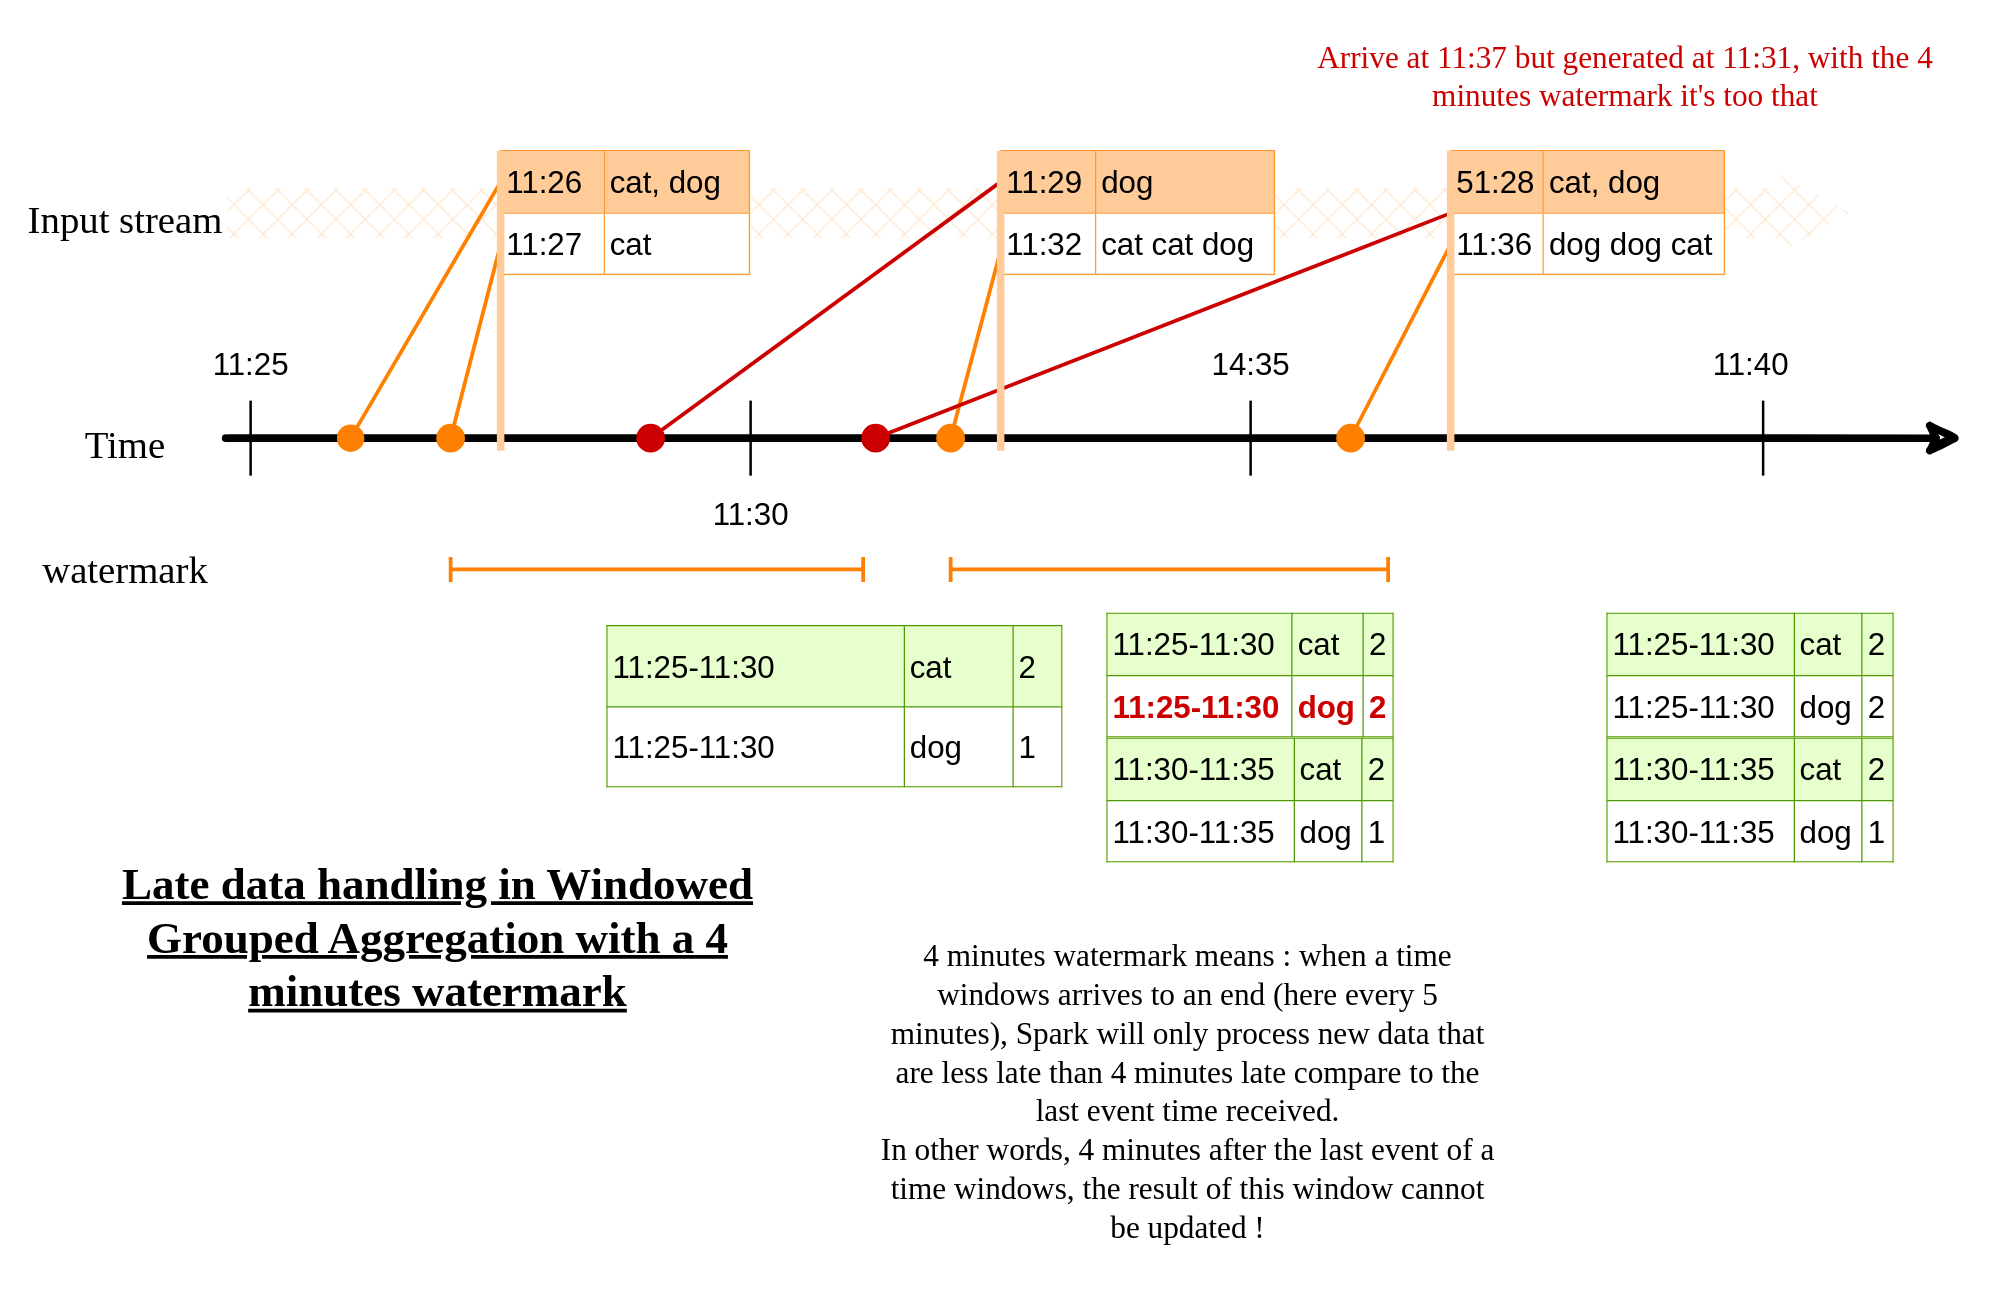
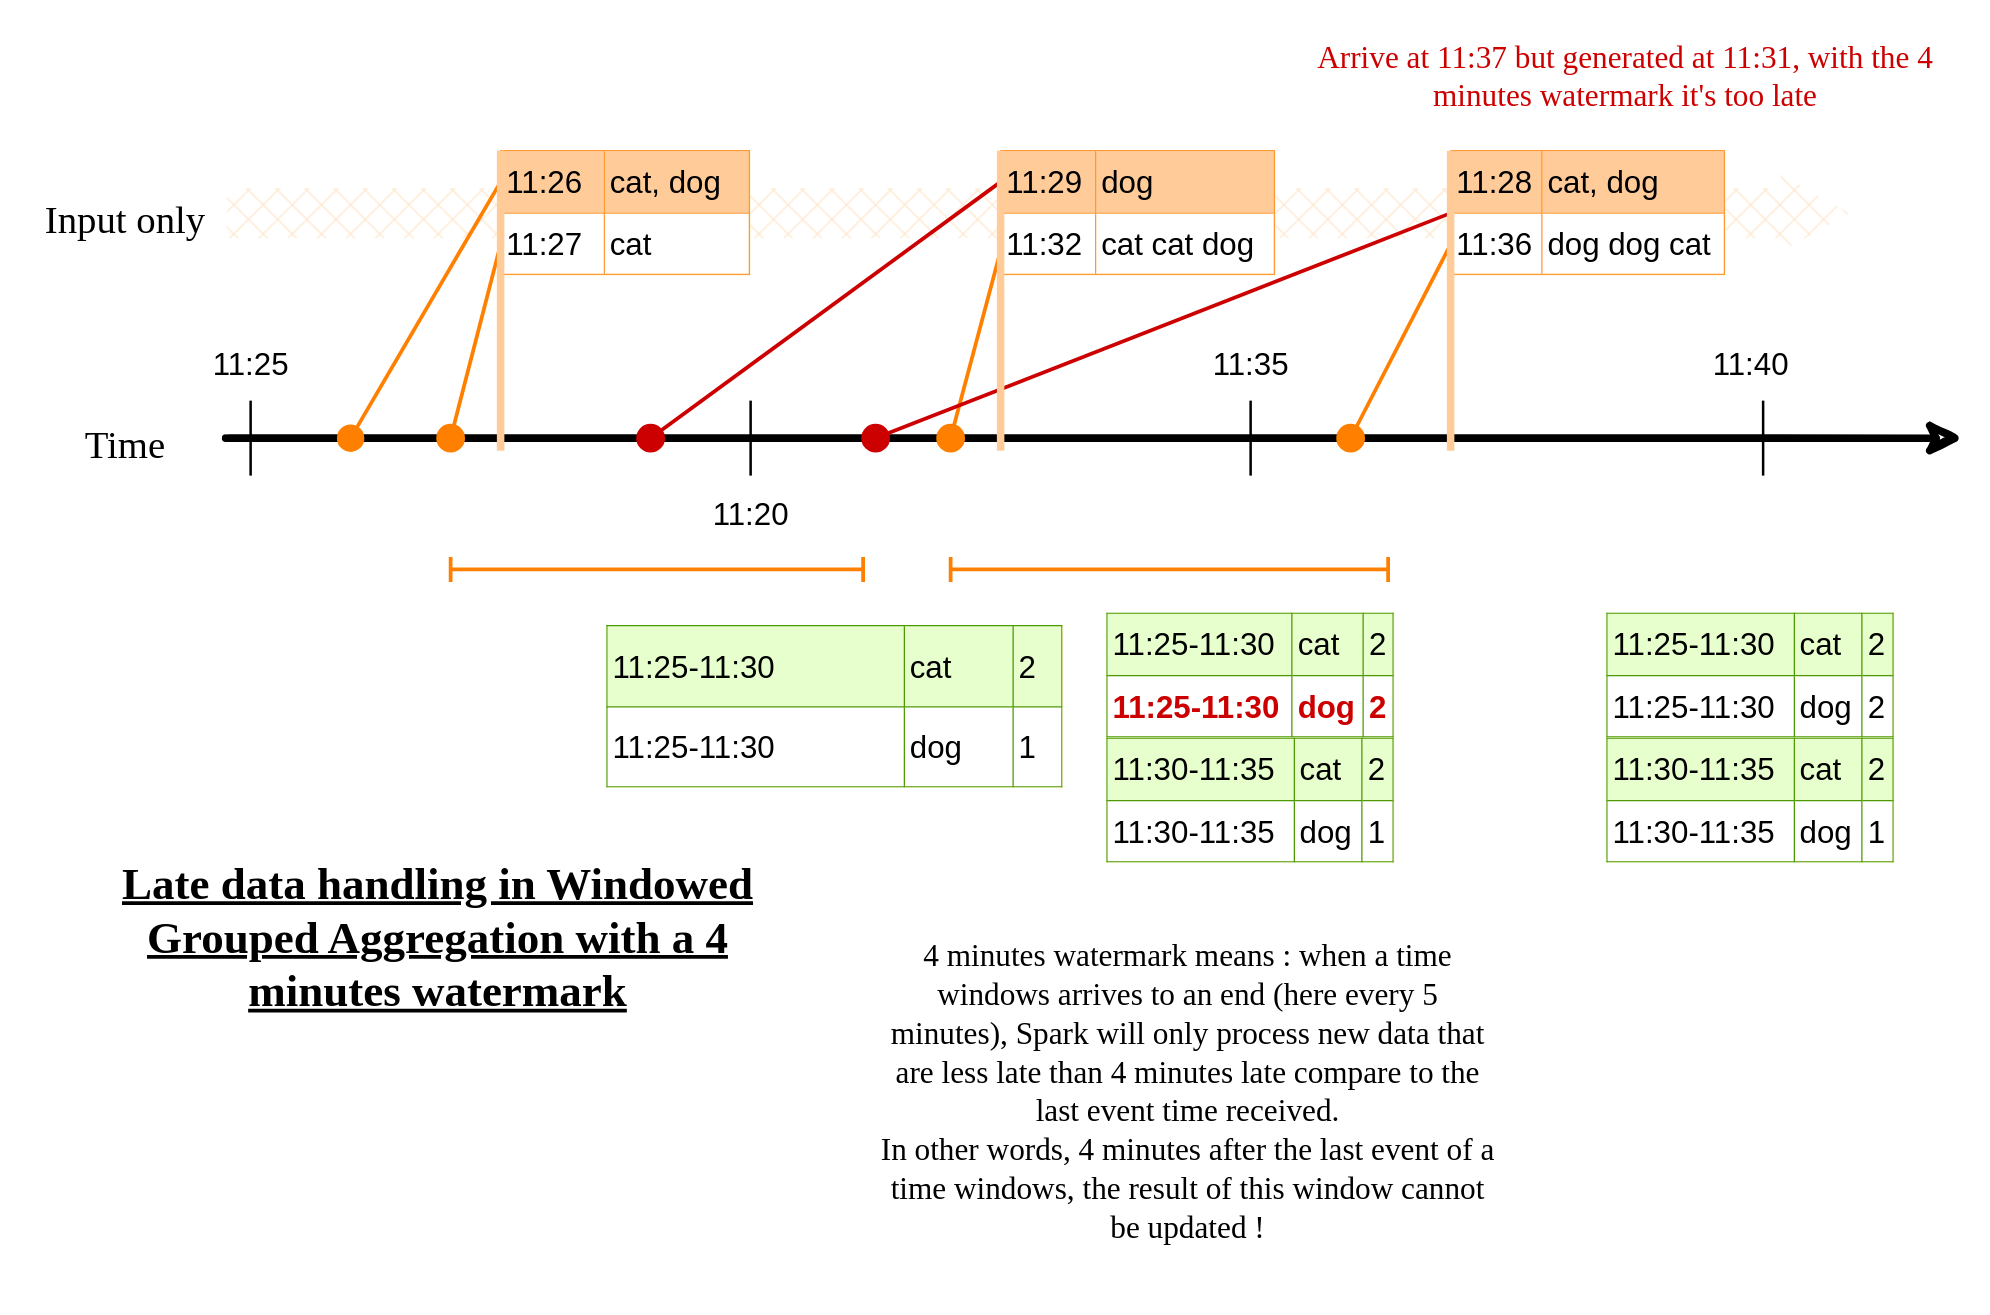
- <mxCell id="29" value="&lt;font face=&quot;Architects Daughter&quot; color=&quot;#cc0000&quot;&gt;Arrive at 11:37 but generated at 11:31, with the 4 minutes watermark it's too that&lt;/font&gt;" style="text;html=1;strokeColor=none;fillColor=none;align=center;verticalAlign=middle;whiteSpace=wrap;rounded=0;shadow=0;glass=0;sketch=0;fontSize=25;" vertex="1" parent="1"><mxGeometry x="1040" y="20" width="520" height="80" as="geometry" /></mxCell>
+ <mxCell id="29" value="&lt;font face=&quot;Architects Daughter&quot; color=&quot;#cc0000&quot;&gt;Arrive at 11:37 but generated at 11:31, with the 4 minutes watermark it's too late&lt;/font&gt;" style="text;html=1;strokeColor=none;fillColor=none;align=center;verticalAlign=middle;whiteSpace=wrap;rounded=0;shadow=0;glass=0;sketch=0;fontSize=25;" vertex="1" parent="1"><mxGeometry x="1040" y="20" width="520" height="80" as="geometry" /></mxCell>
- <mxCell id="6" value="&lt;table width=&quot;100%&quot; cellpadding=&quot;4&quot; style=&quot;width: 100% ; height: 100% ; background-color: rgb(255 , 255 , 255) ; border: 1px solid rgb(255 , 153 , 51) ; border-collapse: collapse ; font-size: 25px&quot; border=&quot;1&quot;&gt;&lt;tbody style=&quot;font-size: 25px&quot;&gt;&lt;tr style=&quot;font-size: 25px&quot;&gt;&lt;td style=&quot;background-color: rgb(255 , 204 , 153) ; font-size: 25px&quot;&gt;&lt;font style=&quot;font-size: 25px&quot;&gt;51:28&lt;/font&gt;&lt;/td&gt;&lt;td style=&quot;background-color: rgb(255 , 204 , 153) ; font-size: 25px&quot;&gt;&lt;font style=&quot;font-size: 25px&quot;&gt;cat, dog&lt;/font&gt;&lt;/td&gt;&lt;/tr&gt;&lt;tr style=&quot;font-size: 25px&quot;&gt;&lt;td style=&quot;font-size: 25px&quot;&gt;&lt;font style=&quot;font-size: 25px&quot;&gt;11:36&lt;/font&gt;&lt;/td&gt;&lt;td style=&quot;font-size: 25px&quot;&gt;dog dog cat&lt;/td&gt;&lt;/tr&gt;&lt;/tbody&gt;&lt;/table&gt;" style="text;html=1;fillColor=#fff2cc;overflow=fill;rounded=0;fontSize=25;noLabel=0;connectable=1;strokeOpacity=100;arcSize=13;shadow=0;sketch=0;glass=0;" vertex="1" parent="1"><mxGeometry x="1160" y="120" width="220" height="100" as="geometry" /></mxCell>
+ <mxCell id="6" value="&lt;table width=&quot;100%&quot; cellpadding=&quot;4&quot; style=&quot;width: 100% ; height: 100% ; background-color: rgb(255 , 255 , 255) ; border: 1px solid rgb(255 , 153 , 51) ; border-collapse: collapse ; font-size: 25px&quot; border=&quot;1&quot;&gt;&lt;tbody style=&quot;font-size: 25px&quot;&gt;&lt;tr style=&quot;font-size: 25px&quot;&gt;&lt;td style=&quot;background-color: rgb(255 , 204 , 153) ; font-size: 25px&quot;&gt;&lt;font style=&quot;font-size: 25px&quot;&gt;11:28&lt;/font&gt;&lt;/td&gt;&lt;td style=&quot;background-color: rgb(255 , 204 , 153) ; font-size: 25px&quot;&gt;&lt;font style=&quot;font-size: 25px&quot;&gt;cat, dog&lt;/font&gt;&lt;/td&gt;&lt;/tr&gt;&lt;tr style=&quot;font-size: 25px&quot;&gt;&lt;td style=&quot;font-size: 25px&quot;&gt;&lt;font style=&quot;font-size: 25px&quot;&gt;11:36&lt;/font&gt;&lt;/td&gt;&lt;td style=&quot;font-size: 25px&quot;&gt;dog dog cat&lt;/td&gt;&lt;/tr&gt;&lt;/tbody&gt;&lt;/table&gt;" style="text;html=1;fillColor=#fff2cc;overflow=fill;rounded=0;fontSize=25;noLabel=0;connectable=1;strokeOpacity=100;arcSize=13;shadow=0;sketch=0;glass=0;" vertex="1" parent="1"><mxGeometry x="1160" y="120" width="220" height="100" as="geometry" /></mxCell>
- <mxCell id="27" value="&lt;font face=&quot;Architects Daughter&quot; style=&quot;font-size: 31px&quot;&gt;Input stream&lt;/font&gt;" style="text;html=1;strokeColor=none;fillColor=none;align=center;verticalAlign=middle;whiteSpace=wrap;rounded=0;shadow=0;glass=0;sketch=0;fontSize=25;" vertex="1" parent="1"><mxGeometry x="20" y="140" width="160" height="70" as="geometry" /></mxCell>
+ <mxCell id="27" value="&lt;font face=&quot;Architects Daughter&quot; style=&quot;font-size: 31px&quot;&gt;Input only&lt;/font&gt;" style="text;html=1;strokeColor=none;fillColor=none;align=center;verticalAlign=middle;whiteSpace=wrap;rounded=0;shadow=0;glass=0;sketch=0;fontSize=25;" vertex="1" parent="1"><mxGeometry x="20" y="140" width="160" height="70" as="geometry" /></mxCell>
- <mxCell id="12" value="14:35" style="text;html=1;align=center;verticalAlign=middle;resizable=0;points=[];autosize=1;fontSize=25;" vertex="1" parent="1"><mxGeometry x="960" y="270" width="80" height="40" as="geometry" /></mxCell>
+ <mxCell id="12" value="11:35" style="text;html=1;align=center;verticalAlign=middle;resizable=0;points=[];autosize=1;fontSize=25;" vertex="1" parent="1"><mxGeometry x="960" y="270" width="80" height="40" as="geometry" /></mxCell>
- <mxCell id="11" value="11:30" style="text;html=1;align=center;verticalAlign=middle;resizable=0;points=[];autosize=1;fontSize=25;" vertex="1" parent="1"><mxGeometry x="560" y="390" width="80" height="40" as="geometry" /></mxCell>
+ <mxCell id="11" value="11:20" style="text;html=1;align=center;verticalAlign=middle;resizable=0;points=[];autosize=1;fontSize=25;" vertex="1" parent="1"><mxGeometry x="560" y="390" width="80" height="40" as="geometry" /></mxCell>
- <mxCell id="36" value="&lt;font face=&quot;Architects Daughter&quot; style=&quot;font-size: 31px&quot;&gt;watermark&lt;/font&gt;" style="text;html=1;strokeColor=none;fillColor=none;align=center;verticalAlign=middle;whiteSpace=wrap;rounded=0;shadow=0;glass=0;sketch=0;fontSize=25;" vertex="1" parent="1"><mxGeometry x="20" y="420" width="160" height="70" as="geometry" /></mxCell>
